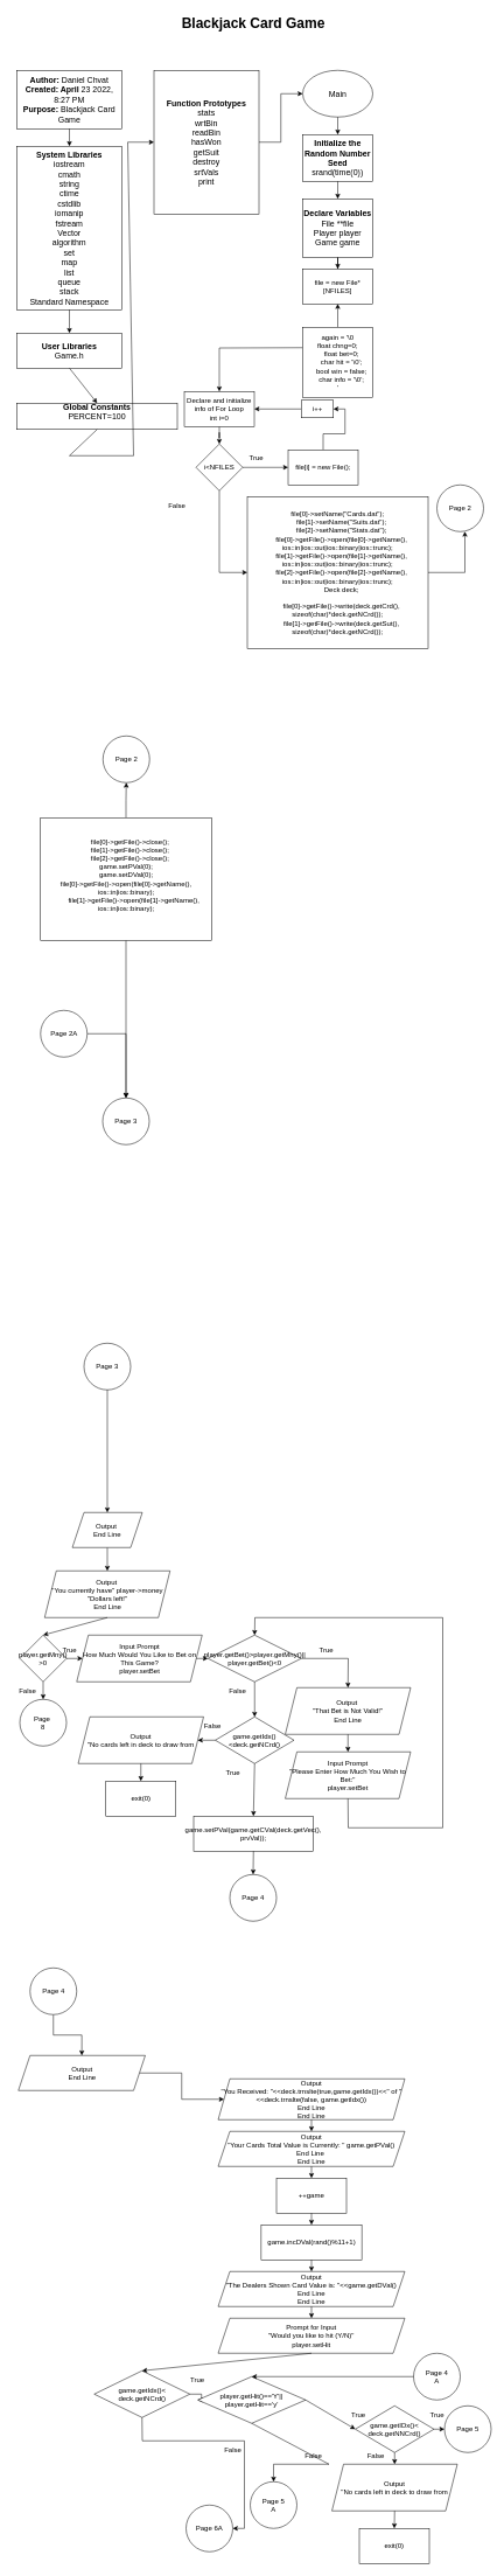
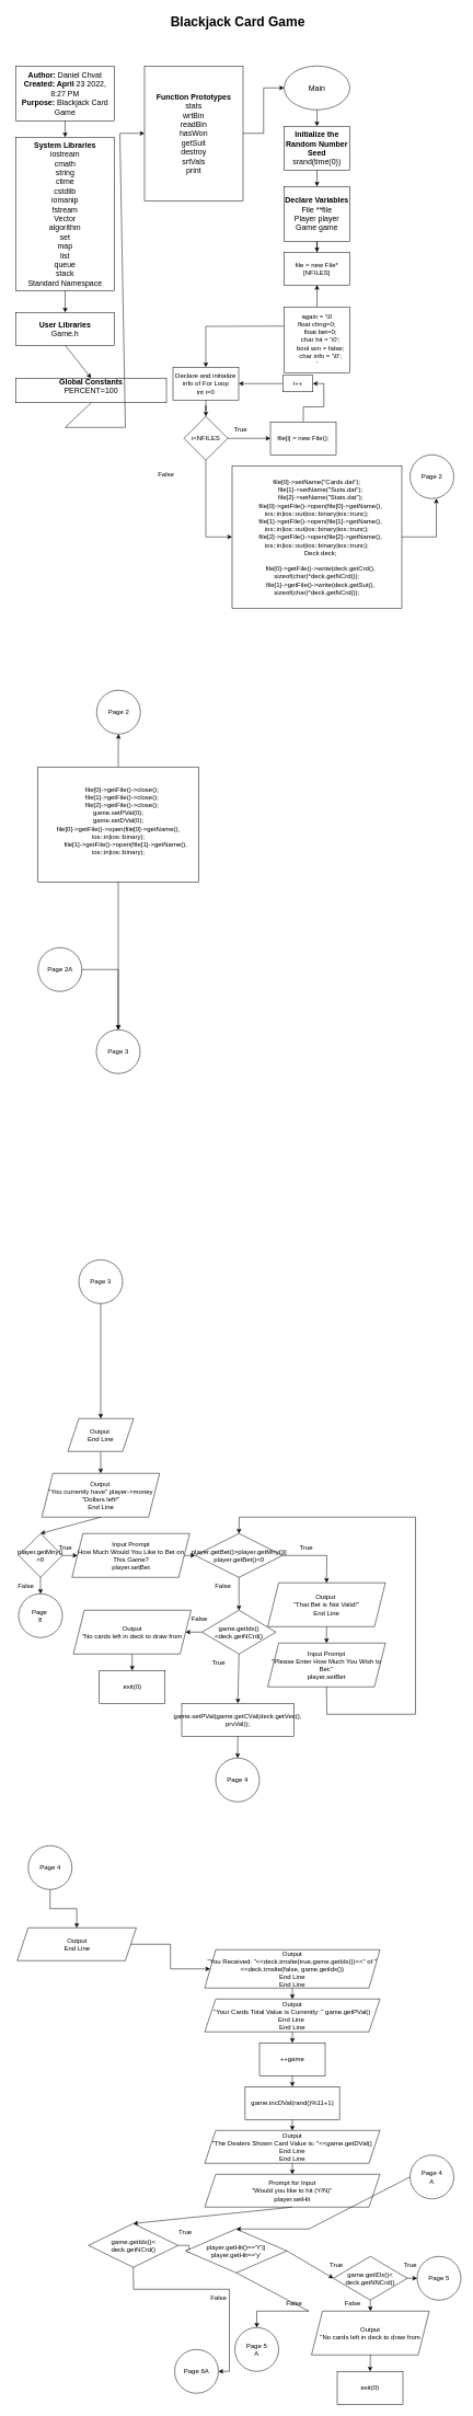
- <mxCell id="85" value="Page 4&lt;br&gt;A" style="ellipse;whiteSpace=wrap;html=1;aspect=fixed;" parent="1" vertex="1"><mxGeometry x="708" y="4030" width="80" height="80" as="geometry" /></mxCell>
+ <mxCell id="85" value="Page 4&lt;br&gt;A" style="ellipse;whiteSpace=wrap;html=1;aspect=fixed;" parent="1" vertex="1"><mxGeometry x="748" y="3935" width="80" height="80" as="geometry" /></mxCell>
